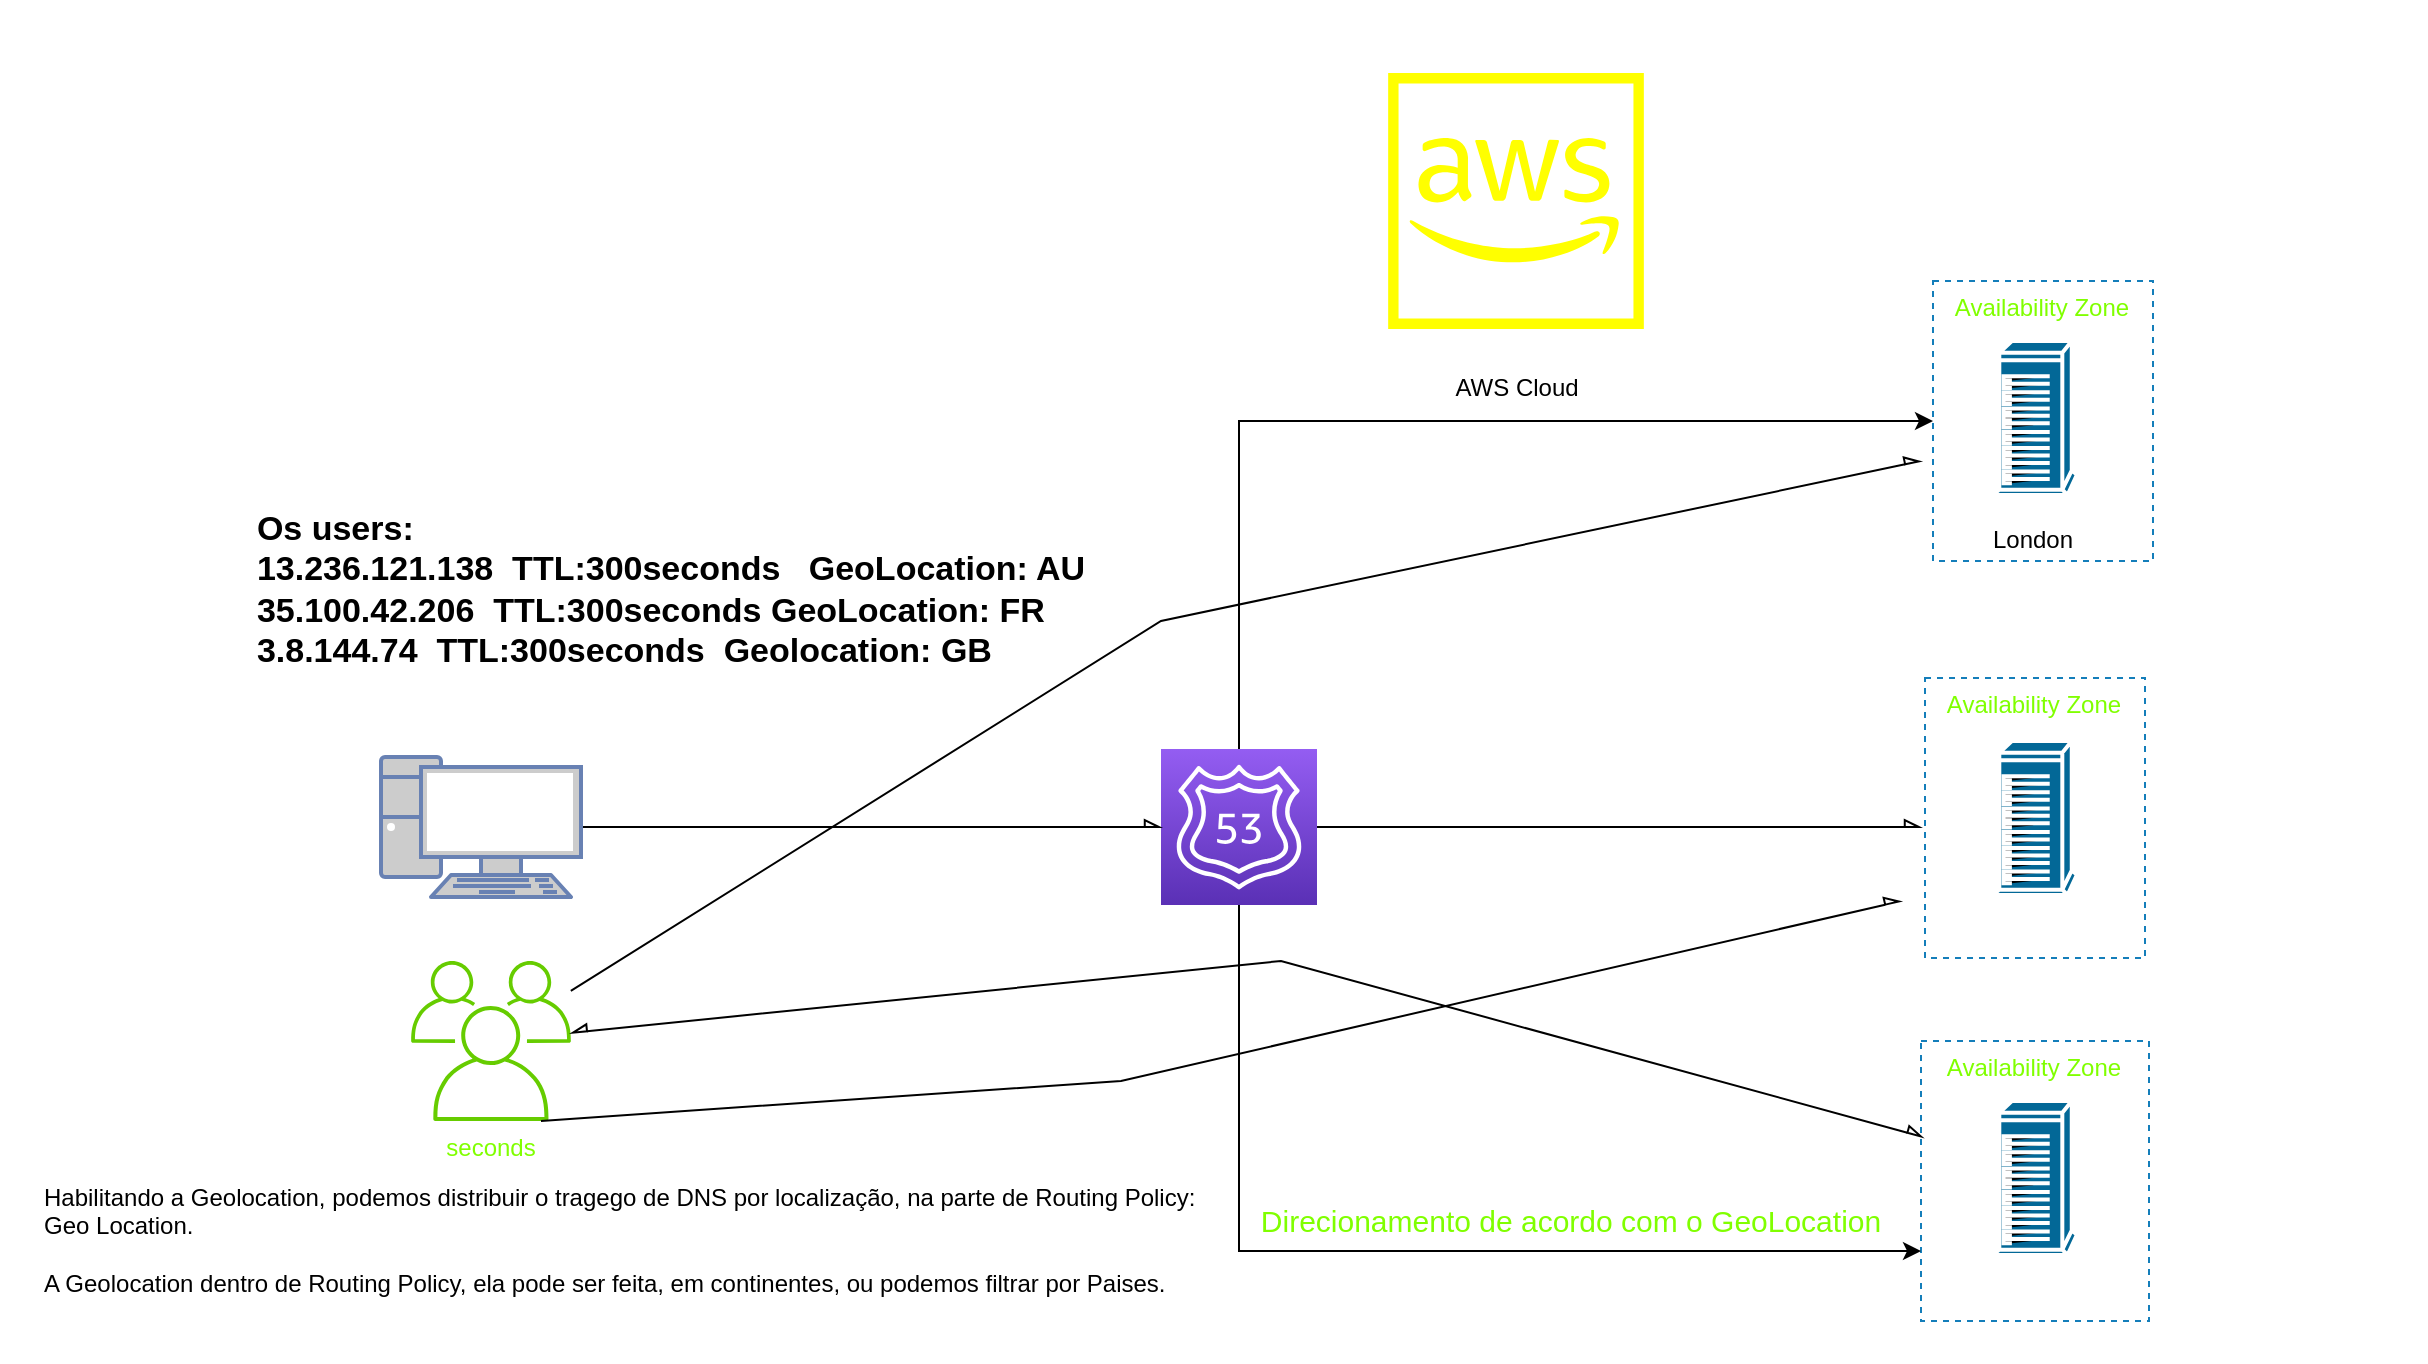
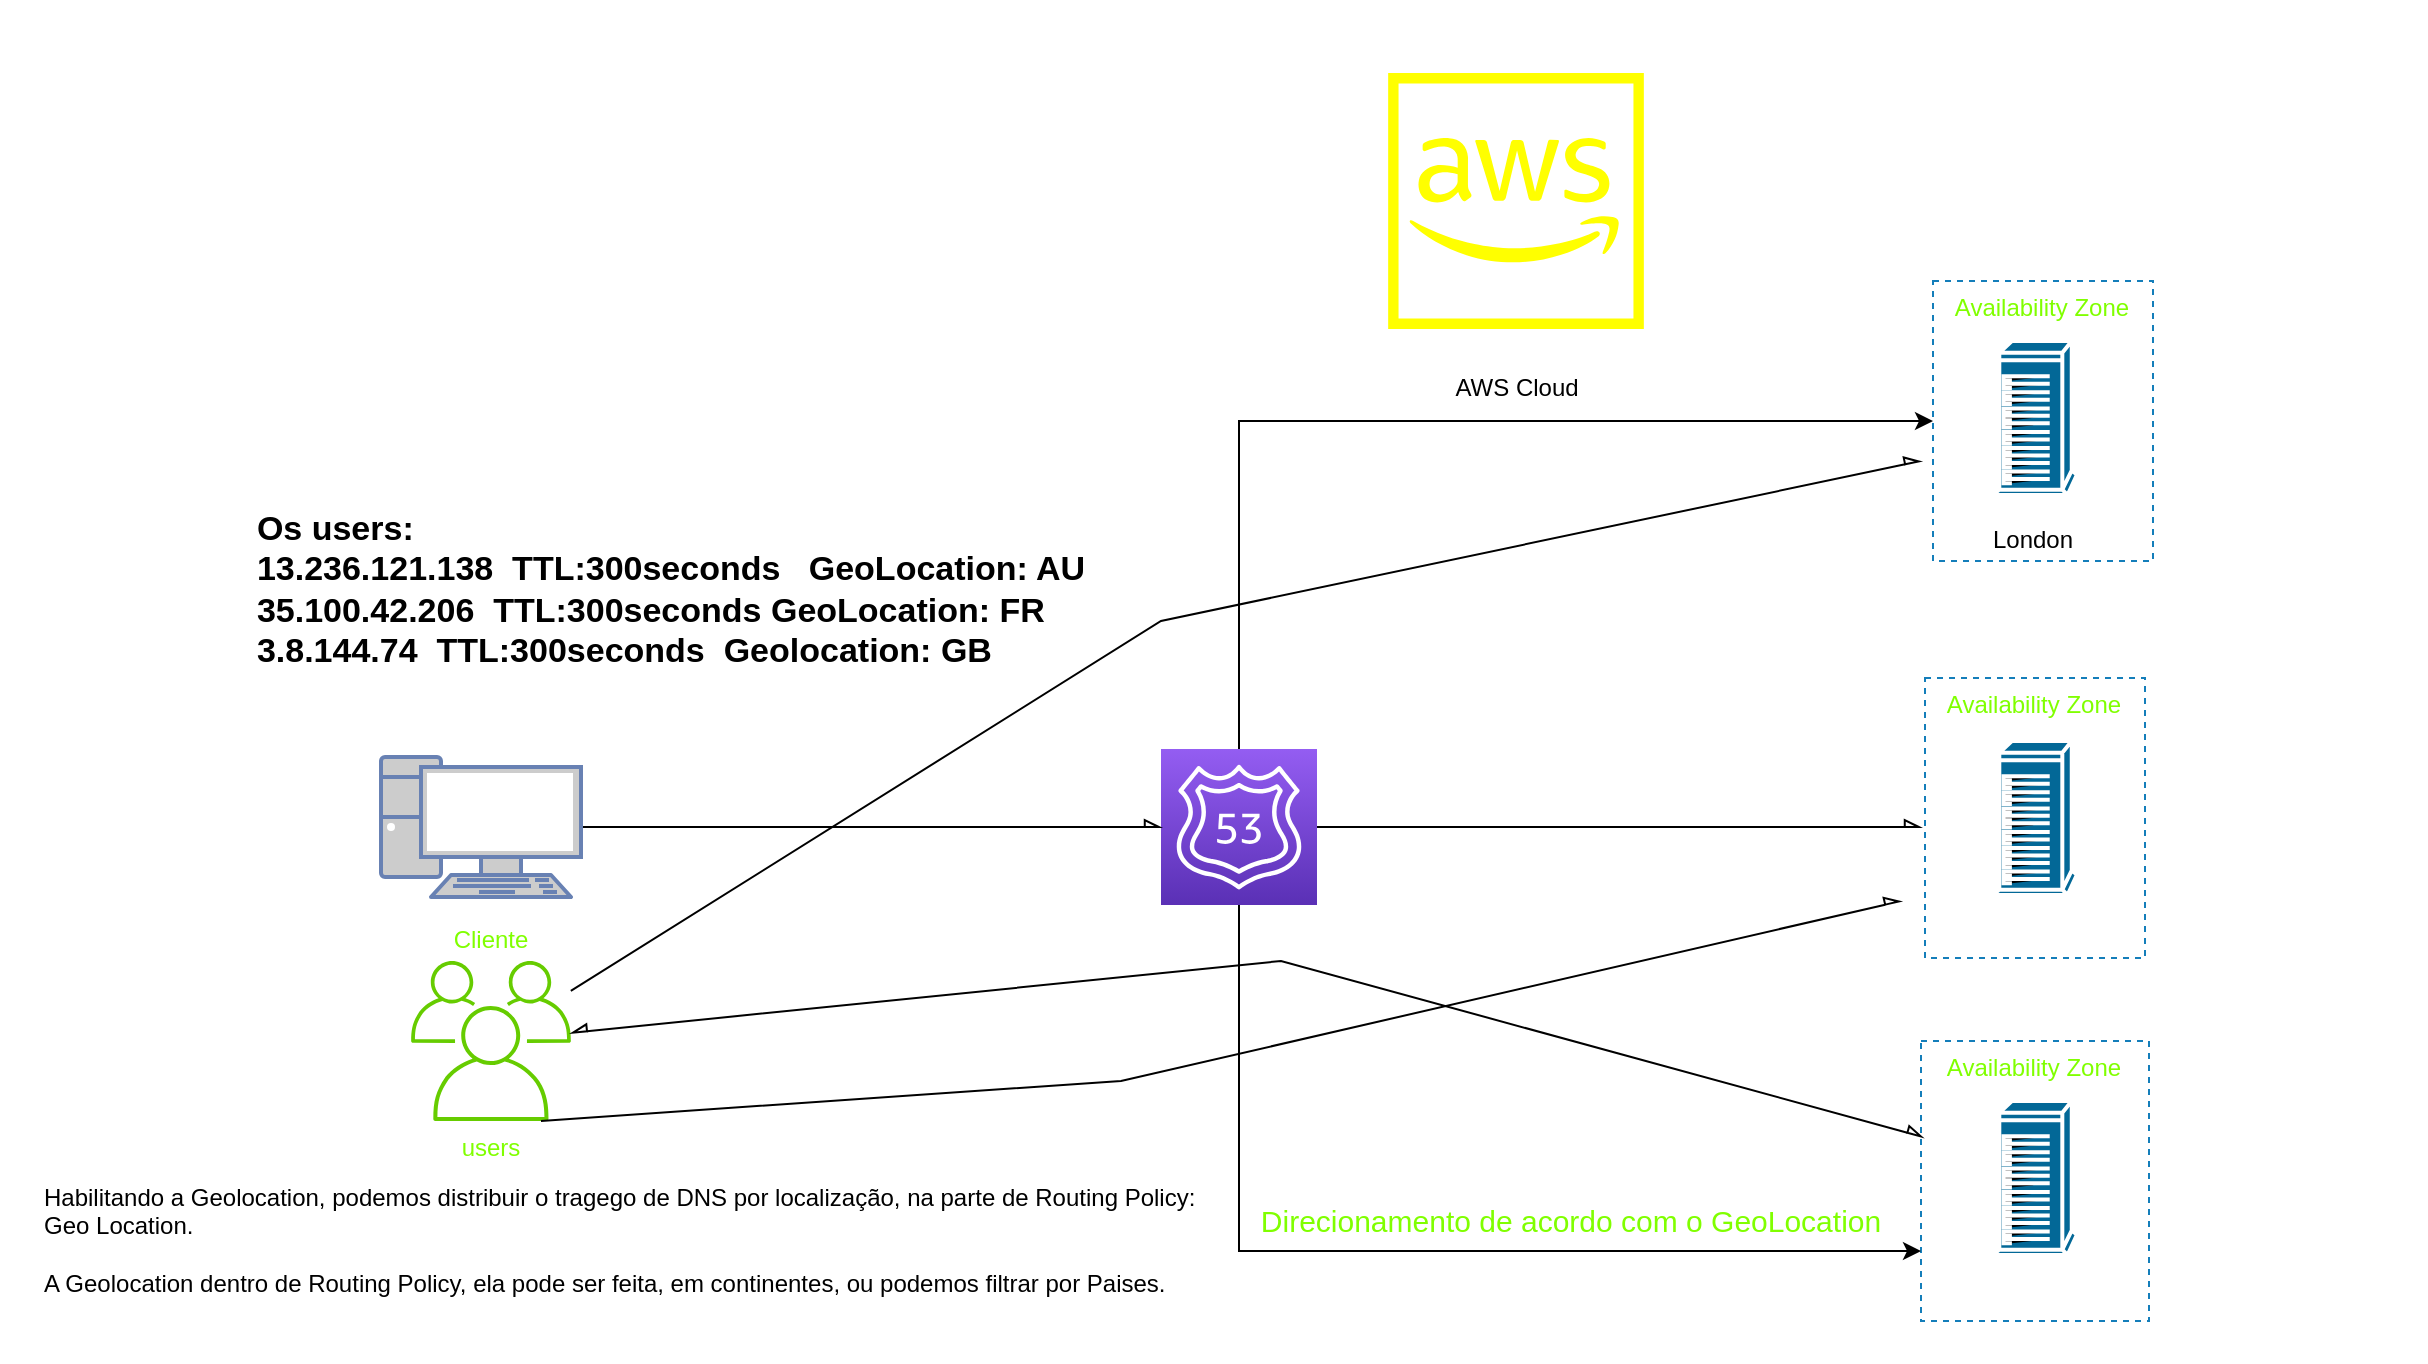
+ <mxCell id="15" value="Cliente" style="text;html=1;align=center;verticalAlign=middle;resizable=0;points=[];autosize=1;strokeColor=none;fillColor=none;fontColor=#80FF00;" parent="1" vertex="1"><mxGeometry x="220" y="460" width="50" height="20" as="geometry" /></mxCell>
- <mxCell id="37" value="seconds" style="sketch=0;outlineConnect=0;gradientColor=none;fontColor=#80FF00;strokeColor=none;fillColor=#66CC00;dashed=0;verticalLabelPosition=bottom;verticalAlign=top;align=center;html=1;fontSize=12;fontStyle=0;aspect=fixed;shape=mxgraph.aws4.illustration_users;pointerEvents=1" parent="1" vertex="1"><mxGeometry x="205" y="480" width="80" height="80" as="geometry" /></mxCell>
+ <mxCell id="37" value="users" style="sketch=0;outlineConnect=0;gradientColor=none;fontColor=#80FF00;strokeColor=none;fillColor=#66CC00;dashed=0;verticalLabelPosition=bottom;verticalAlign=top;align=center;html=1;fontSize=12;fontStyle=0;aspect=fixed;shape=mxgraph.aws4.illustration_users;pointerEvents=1" parent="1" vertex="1"><mxGeometry x="205" y="480" width="80" height="80" as="geometry" /></mxCell>
